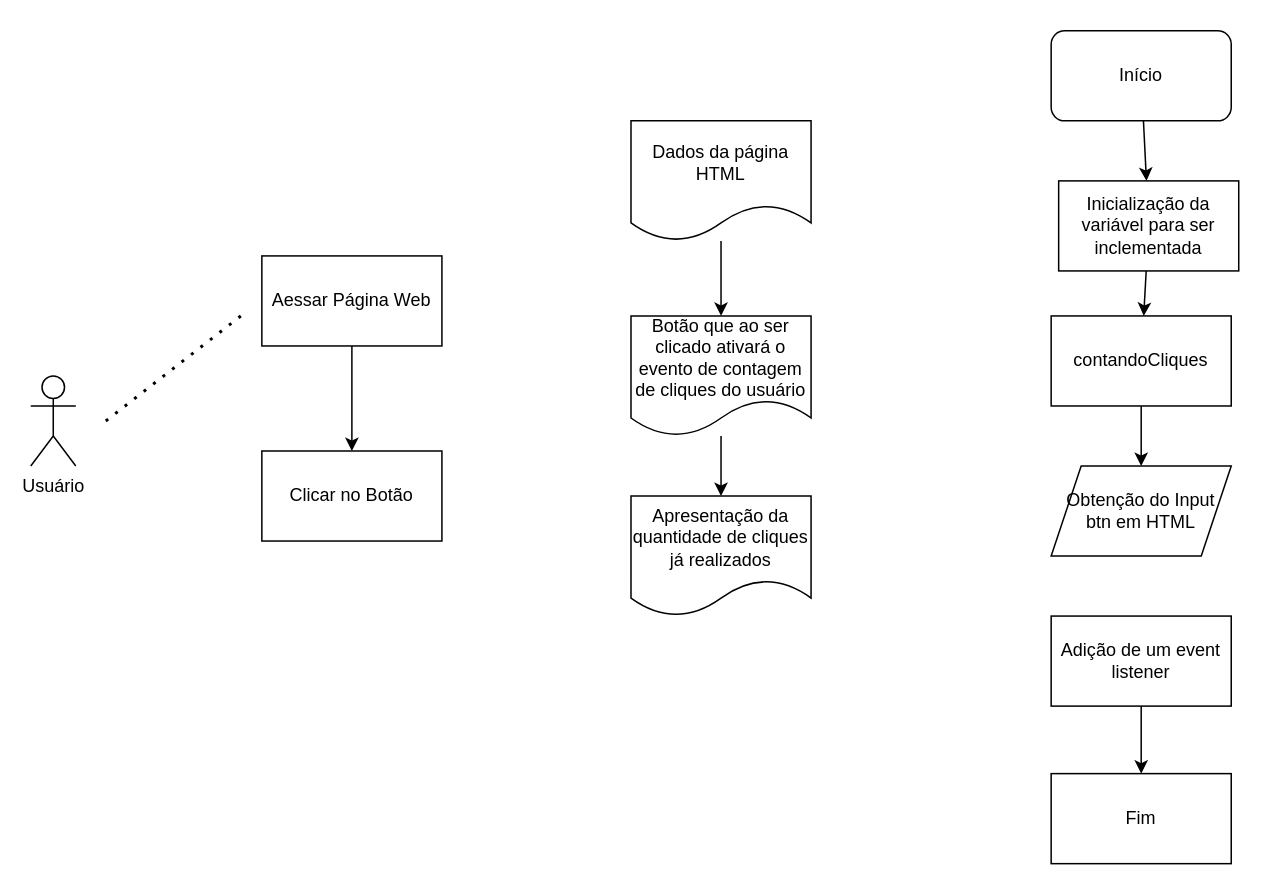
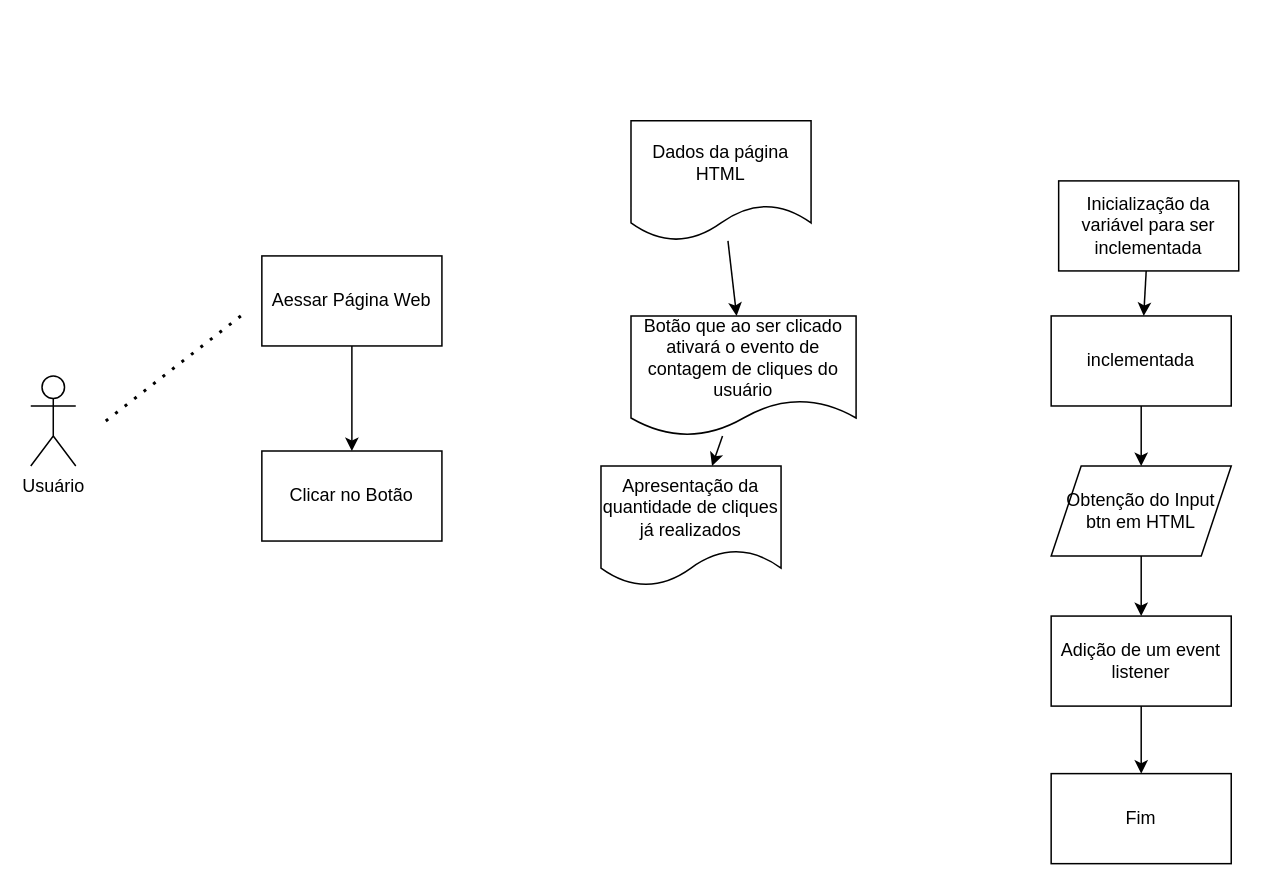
- <mxCell id="12" value="Início" style="rounded=1;whiteSpace=wrap;html=1;" vertex="1" parent="1"><mxGeometry x="700" y="20" width="120" height="60" as="geometry" /></mxCell>
- <mxCell id="11" value="" style="edgeStyle=none;html=1;" edge="1" parent="1" source="12" target="14"><mxGeometry relative="1" as="geometry" /></mxCell>
- <mxCell id="16" value="contandoCliques" style="whiteSpace=wrap;html=1;rounded=0;" vertex="1" parent="1"><mxGeometry x="700" y="210" width="120" height="60" as="geometry" /></mxCell>
+ <mxCell id="16" value="inclementada" style="whiteSpace=wrap;html=1;rounded=0;" vertex="1" parent="1"><mxGeometry x="700" y="210" width="120" height="60" as="geometry" /></mxCell>
- <mxCell id="8" value="Botão que ao ser clicado ativará o evento de contagem de cliques do usuário" style="shape=document;whiteSpace=wrap;html=1;boundedLbl=1;" vertex="1" parent="1"><mxGeometry x="420" y="210" width="120" height="80" as="geometry" /></mxCell>
+ <mxCell id="8" value="Botão que ao ser clicado ativará o evento de contagem de cliques do usuário" style="shape=document;whiteSpace=wrap;html=1;boundedLbl=1;" vertex="1" parent="1"><mxGeometry x="420" y="210" width="150" height="80" as="geometry" /></mxCell>
- <mxCell id="6" value="Apresentação da quantidade de cliques já realizados" style="shape=document;whiteSpace=wrap;html=1;boundedLbl=1;" vertex="1" parent="1"><mxGeometry x="420" y="330" width="120" height="80" as="geometry" /></mxCell>
+ <mxCell id="6" value="Apresentação da quantidade de cliques já realizados" style="shape=document;whiteSpace=wrap;html=1;boundedLbl=1;" vertex="1" parent="1"><mxGeometry x="400" y="310" width="120" height="80" as="geometry" /></mxCell>
+ <mxCell id="17" value="" style="edgeStyle=none;html=1;" edge="1" parent="1" source="18" target="20"><mxGeometry relative="1" as="geometry" /></mxCell>
